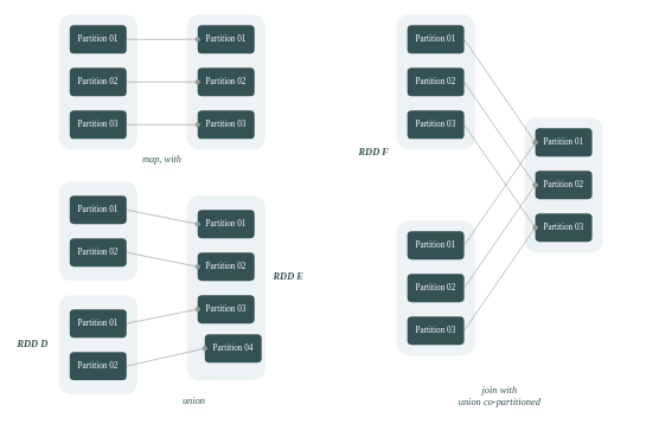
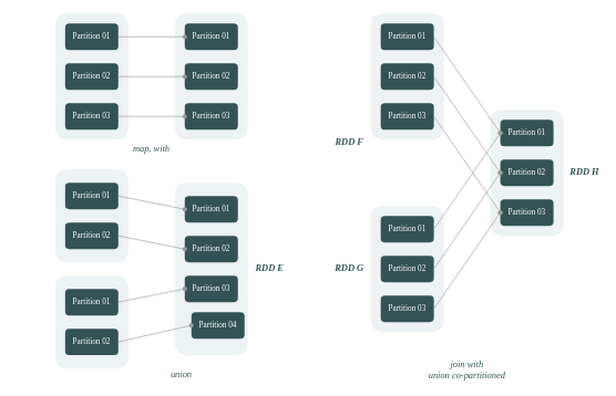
+ <mxCell id="39" value="&lt;b&gt;&lt;i&gt;RDD H&lt;/i&gt;&lt;/b&gt;" style="text;html=1;strokeColor=none;fillColor=none;align=center;verticalAlign=middle;whiteSpace=wrap;rounded=0;fontFamily=Tahoma;fontSize=14;fontColor=#345253;" parent="1" vertex="1"><mxGeometry x="854" y="250" width="50" height="20" as="geometry" /></mxCell>
- <mxCell id="36" value="&lt;b&gt;&lt;i&gt;RDD E&lt;/i&gt;&lt;/b&gt;" style="text;html=1;strokeColor=none;fillColor=none;align=center;verticalAlign=middle;whiteSpace=wrap;rounded=0;fontFamily=Tahoma;fontSize=14;fontColor=#345253;" parent="1" vertex="1"><mxGeometry x="380" y="380" width="50" height="20" as="geometry" /></mxCell>
+ <mxCell id="36" value="&lt;b&gt;&lt;i&gt;RDD E&lt;/i&gt;&lt;/b&gt;" style="text;html=1;strokeColor=none;fillColor=none;align=center;verticalAlign=middle;whiteSpace=wrap;rounded=0;fontFamily=Tahoma;fontSize=14;fontColor=#345253;" parent="1" vertex="1"><mxGeometry x="380" y="395" width="50" height="20" as="geometry" /></mxCell>
+ <mxCell id="37" value="&lt;b&gt;&lt;i&gt;RDD G&lt;/i&gt;&lt;/b&gt;" style="text;html=1;strokeColor=none;fillColor=none;align=center;verticalAlign=middle;whiteSpace=wrap;rounded=0;fontFamily=Tahoma;fontSize=14;fontColor=#345253;" parent="1" vertex="1"><mxGeometry x="500" y="395" width="50" height="20" as="geometry" /></mxCell>
- <mxCell id="40" value="&lt;b&gt;&lt;i&gt;RDD D&lt;/i&gt;&lt;/b&gt;" style="text;html=1;strokeColor=none;fillColor=none;align=center;verticalAlign=middle;whiteSpace=wrap;rounded=0;fontFamily=Tahoma;fontSize=14;fontColor=#345253;" parent="1" vertex="1"><mxGeometry x="20" y="475" width="50" height="20" as="geometry" /></mxCell>
